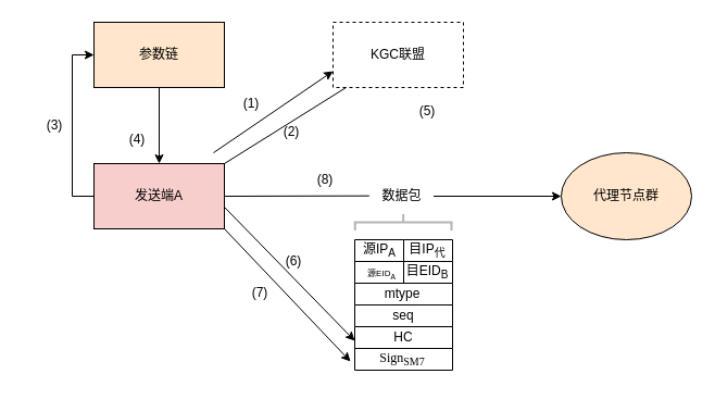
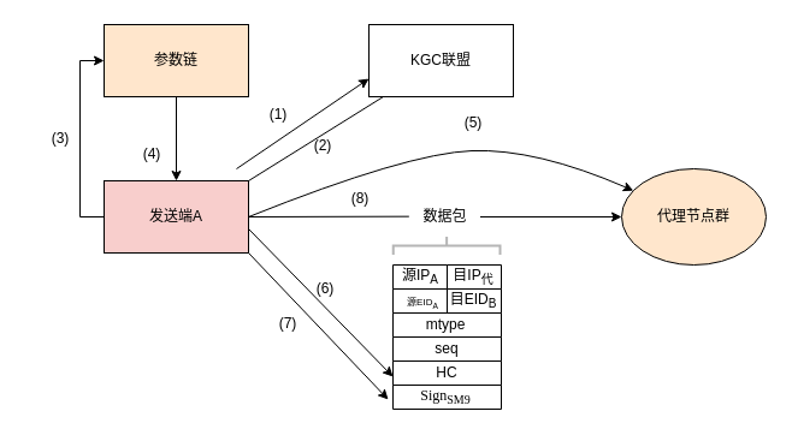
- <mxCell id="6" value="KGC联盟" style="rounded=0;whiteSpace=wrap;html=1;dashed=1;" parent="1" vertex="1"><mxGeometry x="306" y="20" width="120" height="60" as="geometry" /></mxCell>
+ <mxCell id="6" value="KGC联盟" style="rounded=0;whiteSpace=wrap;html=1;" parent="1" vertex="1"><mxGeometry x="306" y="20" width="120" height="60" as="geometry" /></mxCell>
+ <mxCell id="36" value="" style="curved=1;endArrow=classic;html=1;rounded=0;exitX=1;exitY=0.5;exitDx=0;exitDy=0;" parent="1" source="5" target="7" edge="1"><mxGeometry width="50" height="50" relative="1" as="geometry"><mxPoint x="352" y="154" as="sourcePoint" /><mxPoint x="402" y="104" as="targetPoint" /><Array as="points"><mxPoint x="338" y="127" /><mxPoint x="445" y="123" /></Array></mxGeometry></mxCell>
- <mxCell id="30" value="&lt;font face=&quot;Times New Roman&quot;&gt;Sign&lt;sub&gt;SM7&lt;/sub&gt;&lt;/font&gt;" style="text;html=1;strokeColor=none;fillColor=none;align=center;verticalAlign=middle;whiteSpace=wrap;rounded=0;" parent="1" vertex="1"><mxGeometry x="340" y="315" width="60" height="30" as="geometry" /></mxCell>
+ <mxCell id="30" value="&lt;font face=&quot;Times New Roman&quot;&gt;Sign&lt;sub&gt;SM9&lt;/sub&gt;&lt;/font&gt;" style="text;html=1;strokeColor=none;fillColor=none;align=center;verticalAlign=middle;whiteSpace=wrap;rounded=0;" parent="1" vertex="1"><mxGeometry x="340" y="315" width="60" height="30" as="geometry" /></mxCell>
